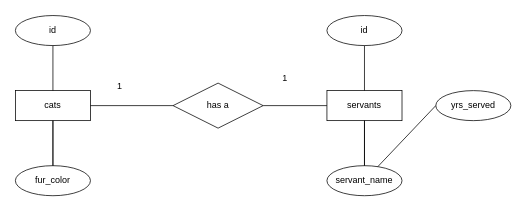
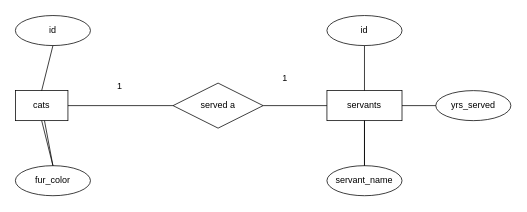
- <mxCell id="3" value="cats" style="whiteSpace=wrap;html=1;align=center;" vertex="1" parent="1"><mxGeometry x="20" y="120" width="100" height="40" as="geometry" /></mxCell>
+ <mxCell id="3" value="cats" style="whiteSpace=wrap;html=1;align=center;" vertex="1" parent="1"><mxGeometry x="20" y="120" width="70" height="40" as="geometry" /></mxCell>
- <mxCell id="16" value="has a" style="shape=rhombus;perimeter=rhombusPerimeter;whiteSpace=wrap;html=1;align=center;" vertex="1" parent="1"><mxGeometry x="230" y="110" width="120" height="60" as="geometry" /></mxCell>
+ <mxCell id="16" value="served a" style="shape=rhombus;perimeter=rhombusPerimeter;whiteSpace=wrap;html=1;align=center;" vertex="1" parent="1"><mxGeometry x="230" y="110" width="120" height="60" as="geometry" /></mxCell>
- <mxCell id="15" value="" style="endArrow=none;html=1;rounded=0;exitX=0;exitY=0.5;exitDx=0;exitDy=0;" edge="1" source="9" target="8" parent="1"><mxGeometry relative="1" as="geometry"><mxPoint x="580" y="140" as="sourcePoint" /><mxPoint x="550" y="140" as="targetPoint" /></mxGeometry></mxCell>
+ <mxCell id="15" value="" style="endArrow=none;html=1;rounded=0;entryX=1;entryY=0.5;entryDx=0;entryDy=0;exitX=0;exitY=0.5;exitDx=0;exitDy=0;" edge="1" source="9" target="10" parent="1"><mxGeometry relative="1" as="geometry"><mxPoint x="580" y="140" as="sourcePoint" /><mxPoint x="550" y="140" as="targetPoint" /></mxGeometry></mxCell>
